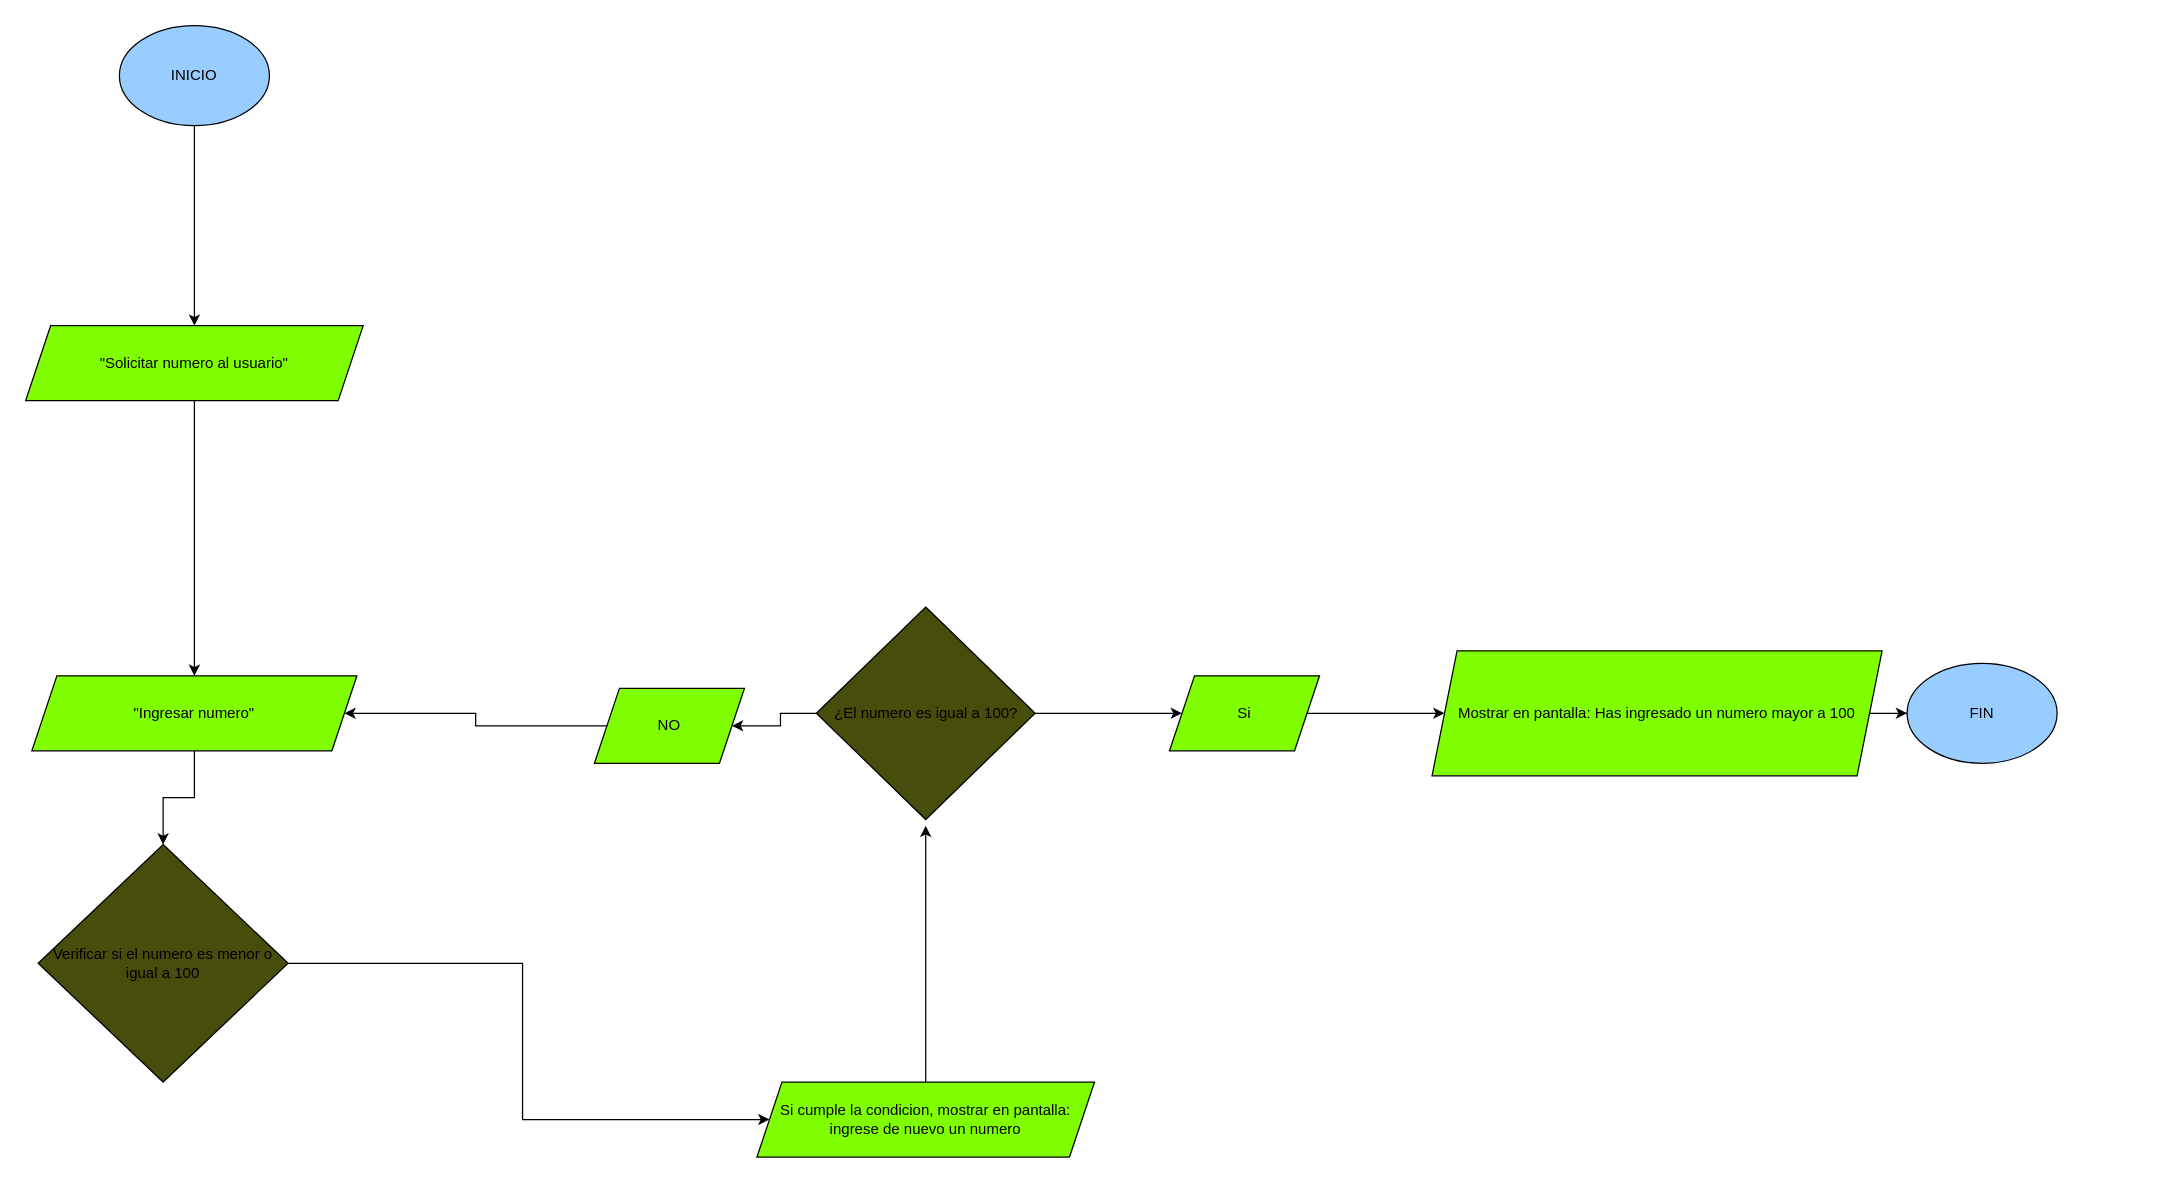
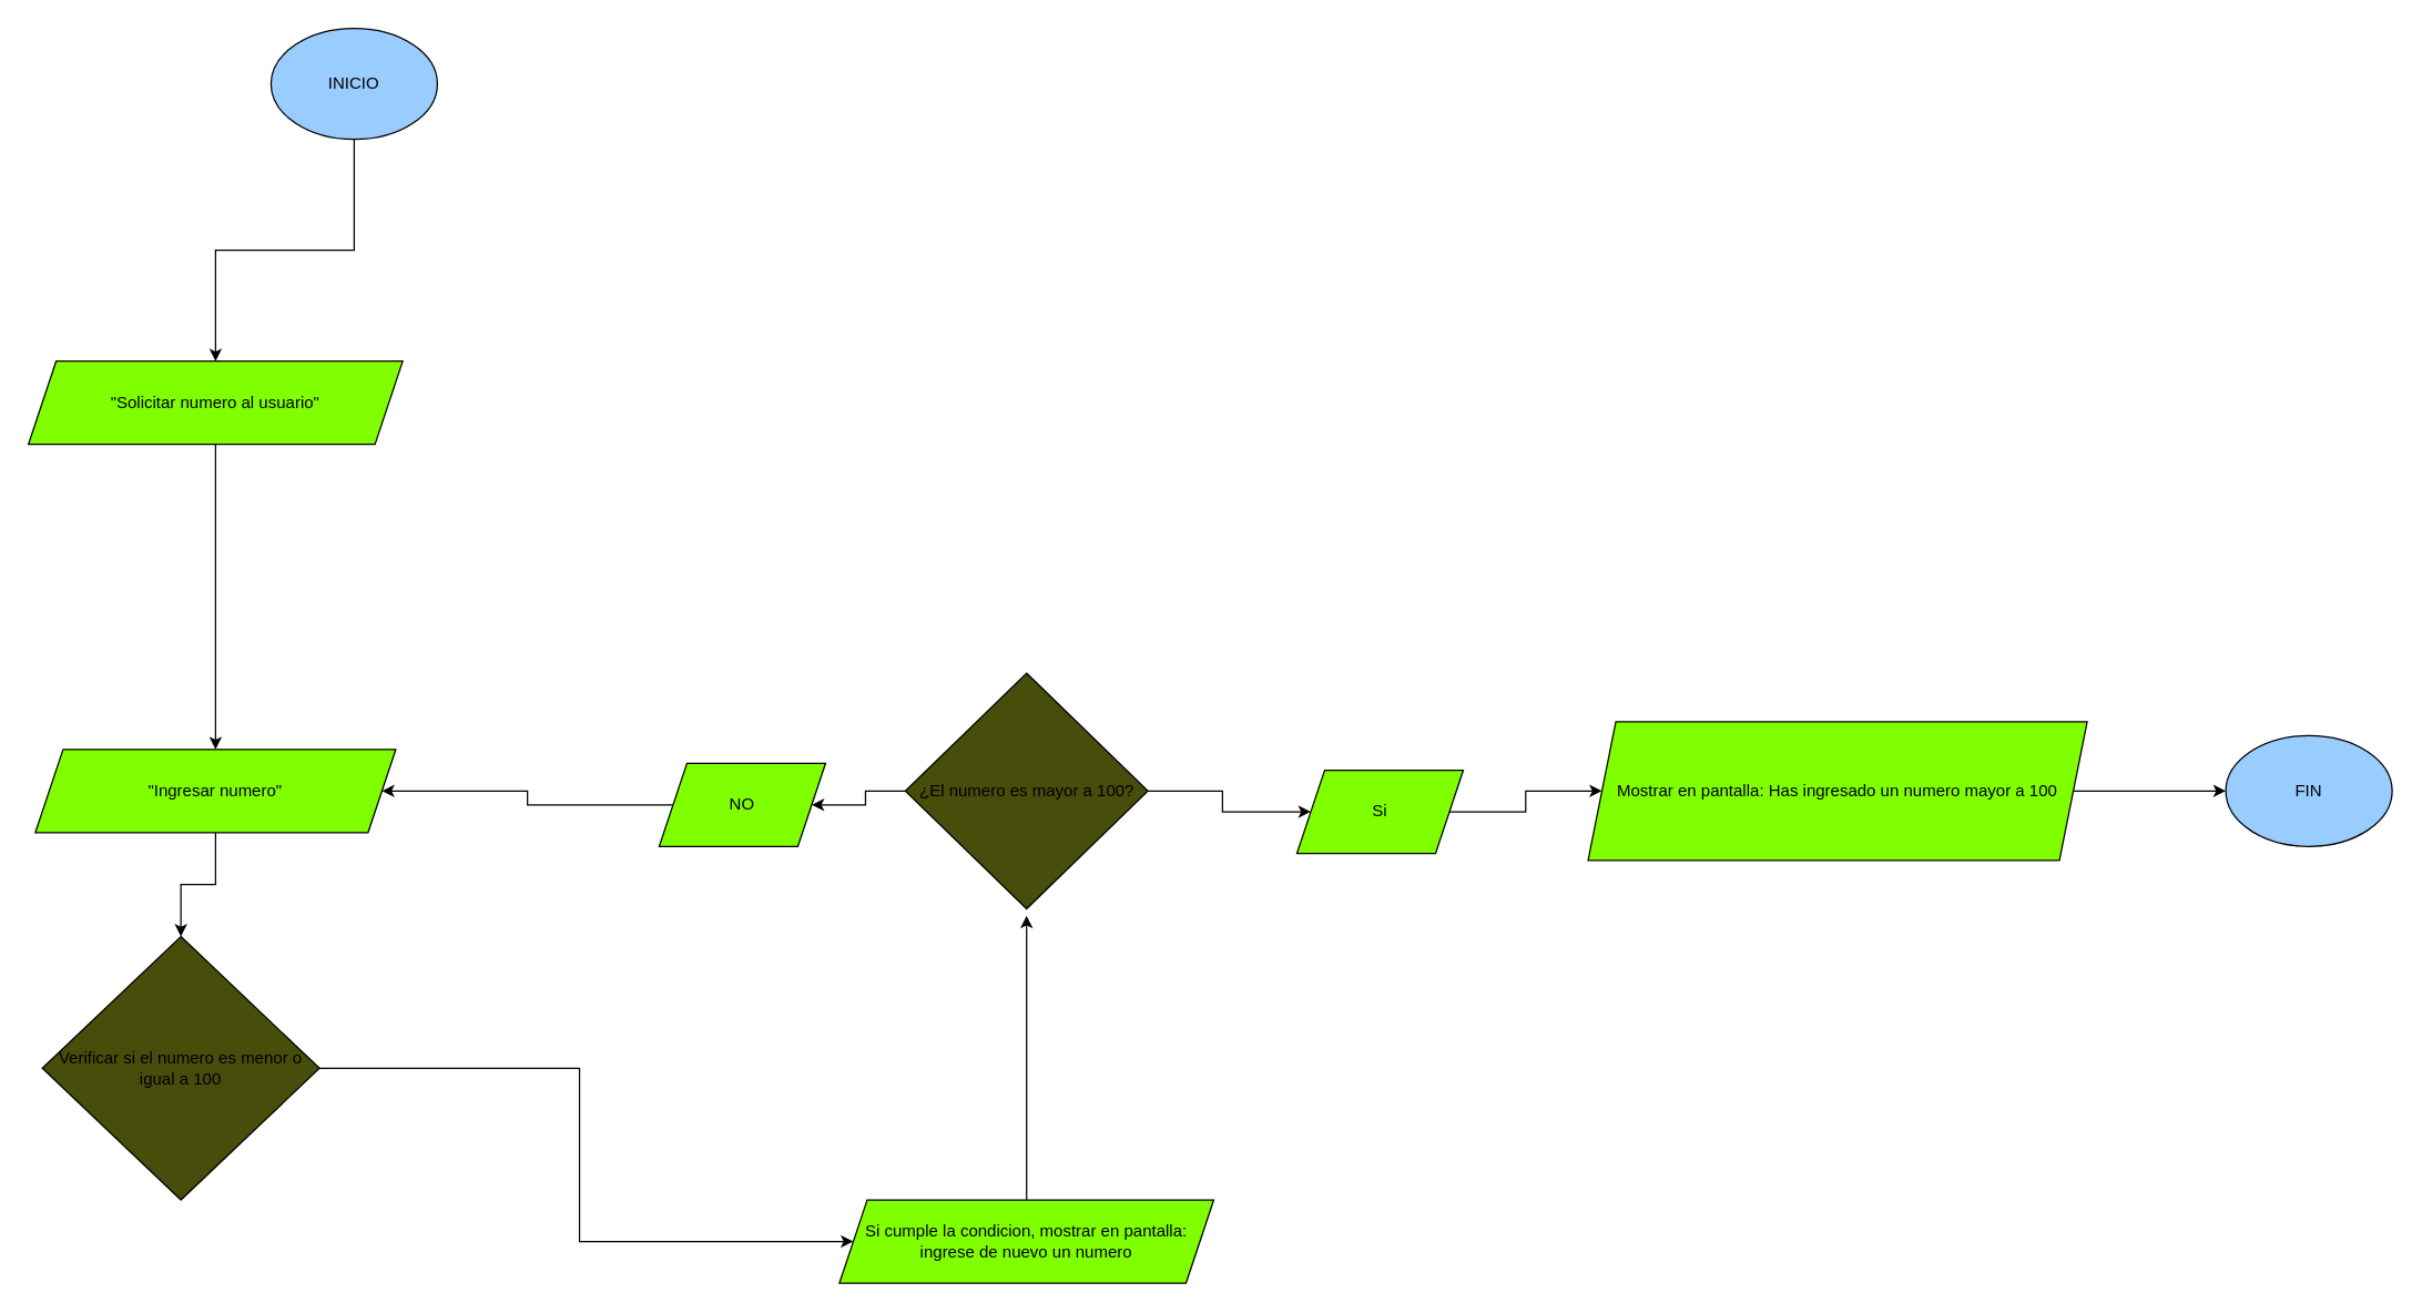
- <mxCell id="3" value="INICIO" style="ellipse;whiteSpace=wrap;html=1;fillColor=#99CCFF;" vertex="1" parent="1"><mxGeometry x="95" y="20" width="120" height="80" as="geometry" /></mxCell>
+ <mxCell id="3" value="INICIO" style="ellipse;whiteSpace=wrap;html=1;fillColor=#99CCFF;" vertex="1" parent="1"><mxGeometry x="195" y="20" width="120" height="80" as="geometry" /></mxCell>
- <mxCell id="14" value="¿El numero es igual a 100?" style="rhombus;whiteSpace=wrap;html=1;fillColor=#474D0A;" vertex="1" parent="1"><mxGeometry x="652.5" y="485" width="175" height="170" as="geometry" /></mxCell>
+ <mxCell id="14" value="¿El numero es mayor a 100?" style="rhombus;whiteSpace=wrap;html=1;fillColor=#474D0A;" vertex="1" parent="1"><mxGeometry x="652.5" y="485" width="175" height="170" as="geometry" /></mxCell>
- <mxCell id="18" value="Si" style="shape=parallelogram;perimeter=parallelogramPerimeter;whiteSpace=wrap;html=1;fixedSize=1;fillColor=#80FF00;" vertex="1" parent="1"><mxGeometry x="935" y="540" width="120" height="60" as="geometry" /></mxCell>
+ <mxCell id="18" value="Si" style="shape=parallelogram;perimeter=parallelogramPerimeter;whiteSpace=wrap;html=1;fixedSize=1;fillColor=#80FF00;" vertex="1" parent="1"><mxGeometry x="935" y="555" width="120" height="60" as="geometry" /></mxCell>
- <mxCell id="21" value="FIN" style="ellipse;whiteSpace=wrap;html=1;fillColor=#99CCFF;" vertex="1" parent="1"><mxGeometry x="1525" y="530" width="120" height="80" as="geometry" /></mxCell>
+ <mxCell id="21" value="FIN" style="ellipse;whiteSpace=wrap;html=1;fillColor=#99CCFF;" vertex="1" parent="1"><mxGeometry x="1605" y="530" width="120" height="80" as="geometry" /></mxCell>
